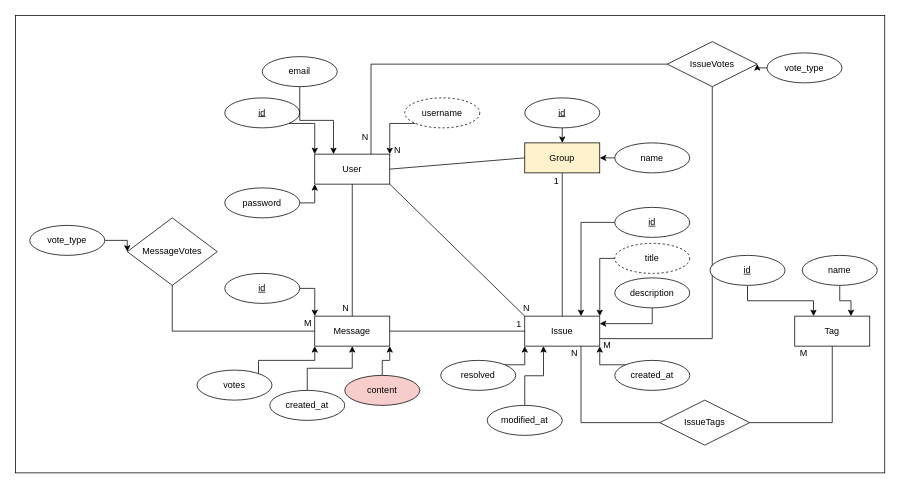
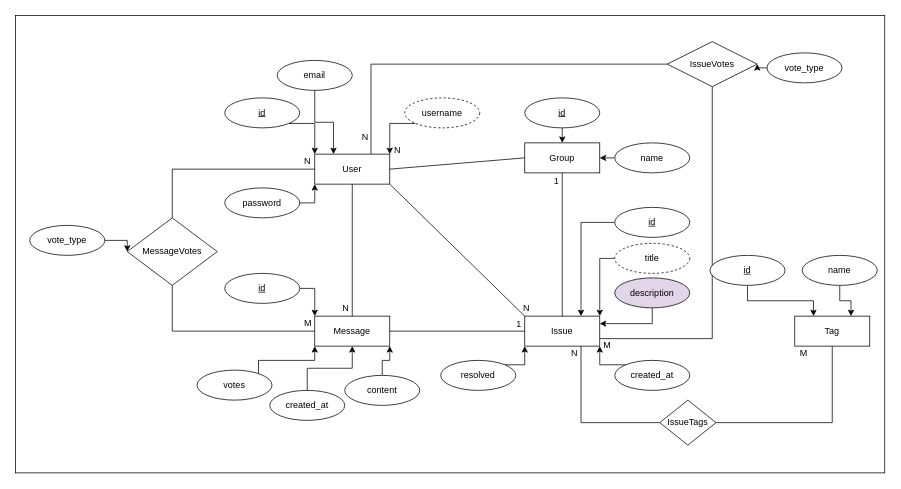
- <mxCell id="12" value="email" style="ellipse;whiteSpace=wrap;html=1;align=center;" parent="1" vertex="1"><mxGeometry x="349" y="75" width="100" height="40" as="geometry" /></mxCell>
+ <mxCell id="12" value="email" style="ellipse;whiteSpace=wrap;html=1;align=center;" parent="1" vertex="1"><mxGeometry x="369" y="80" width="100" height="40" as="geometry" /></mxCell>
- <mxCell id="15" value="Group" style="whiteSpace=wrap;html=1;align=center;fillColor=#fff2cc;" parent="1" vertex="1"><mxGeometry x="699" y="190" width="100" height="40" as="geometry" /></mxCell>
+ <mxCell id="15" value="Group" style="whiteSpace=wrap;html=1;align=center;" parent="1" vertex="1"><mxGeometry x="699" y="190" width="100" height="40" as="geometry" /></mxCell>
+ <mxCell id="51" value="" style="endArrow=none;html=1;rounded=0;exitX=0.5;exitY=0;exitDx=0;exitDy=0;entryX=0;entryY=0.5;entryDx=0;entryDy=0;edgeStyle=orthogonalEdgeStyle;" parent="1" source="50" target="4" edge="1"><mxGeometry relative="1" as="geometry"><mxPoint x="449" y="370" as="sourcePoint" /><mxPoint x="609" y="370" as="targetPoint" /></mxGeometry></mxCell>
+ <mxCell id="52" value="N" style="resizable=0;html=1;whiteSpace=wrap;align=right;verticalAlign=bottom;" parent="51" connectable="0" vertex="1"><mxGeometry x="1" relative="1" as="geometry"><mxPoint x="-4" y="-2" as="offset" /></mxGeometry></mxCell>
- <mxCell id="30" value="description" style="ellipse;whiteSpace=wrap;html=1;align=center;" parent="1" vertex="1"><mxGeometry x="819" y="370" width="100" height="40" as="geometry" /></mxCell>
+ <mxCell id="30" value="description" style="ellipse;whiteSpace=wrap;html=1;align=center;fillColor=#e1d5e7;" parent="1" vertex="1"><mxGeometry x="819" y="370" width="100" height="40" as="geometry" /></mxCell>
- <mxCell id="33" style="edgeStyle=orthogonalEdgeStyle;rounded=0;orthogonalLoop=1;jettySize=auto;html=1;exitX=0.5;exitY=0;exitDx=0;exitDy=0;entryX=0.25;entryY=1;entryDx=0;entryDy=0;" edge="1" parent="1" source="34" target="20"><mxGeometry relative="1" as="geometry" /></mxCell>
- <mxCell id="45" value="content" style="ellipse;whiteSpace=wrap;html=1;align=center;fillColor=#f8cecc;" parent="1" vertex="1"><mxGeometry x="459" y="500" width="100" height="40" as="geometry" /></mxCell>
+ <mxCell id="45" value="content" style="ellipse;whiteSpace=wrap;html=1;align=center;" parent="1" vertex="1"><mxGeometry x="459" y="500" width="100" height="40" as="geometry" /></mxCell>
- <mxCell id="34" value="modified_at" style="ellipse;whiteSpace=wrap;html=1;align=center;" parent="1" vertex="1"><mxGeometry x="649" y="540" width="100" height="40" as="geometry" /></mxCell>
- <mxCell id="70" value="IssueTags" style="shape=rhombus;perimeter=rhombusPerimeter;whiteSpace=wrap;html=1;align=center;" vertex="1" parent="1"><mxGeometry x="879" y="533" width="120" height="60" as="geometry" /></mxCell>
+ <mxCell id="70" value="IssueTags" style="shape=rhombus;perimeter=rhombusPerimeter;whiteSpace=wrap;html=1;align=center;" vertex="1" parent="1"><mxGeometry x="879" y="533" width="75" height="60" as="geometry" /></mxCell>
